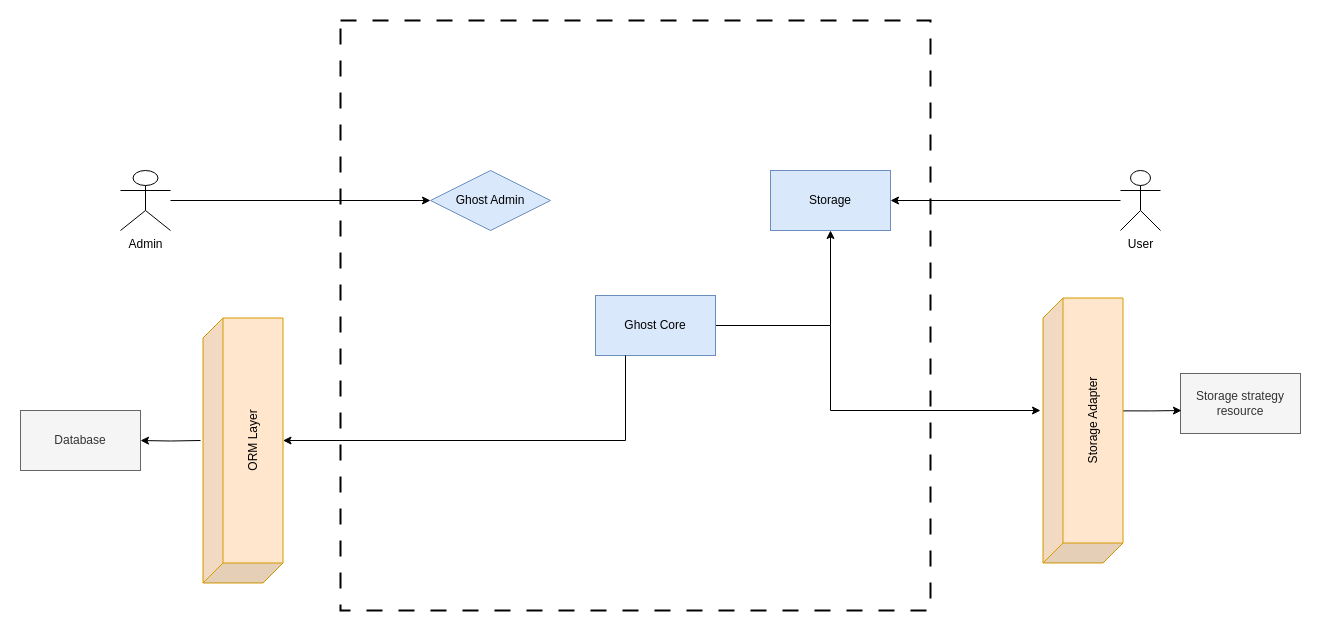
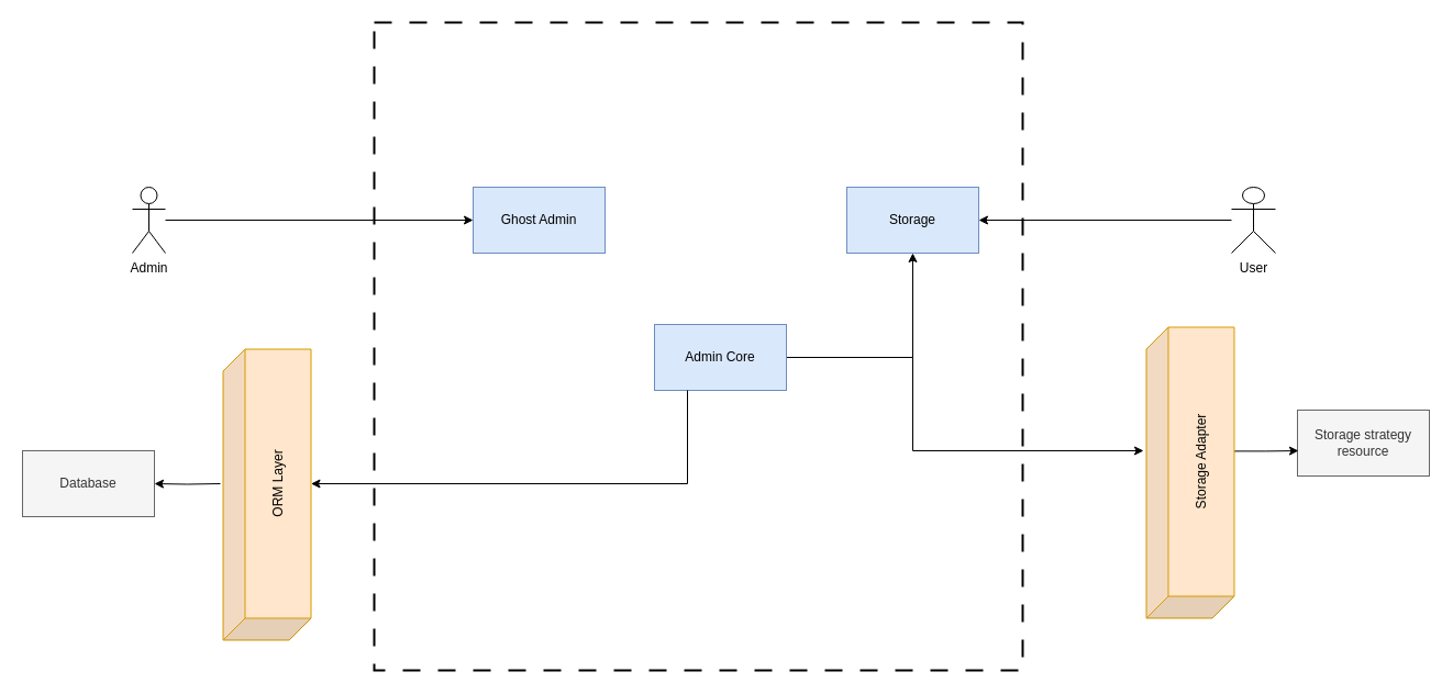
- <mxCell id="11" value="Admin" style="shape=umlActor;verticalLabelPosition=bottom;verticalAlign=top;html=1;outlineConnect=0;" vertex="1" parent="1"><mxGeometry x="120" y="170" width="50" height="60" as="geometry" /></mxCell>
+ <mxCell id="11" value="Admin" style="shape=umlActor;verticalLabelPosition=bottom;verticalAlign=top;html=1;outlineConnect=0;" vertex="1" parent="1"><mxGeometry x="120" y="170" width="30" height="60" as="geometry" /></mxCell>
- <mxCell id="6" value="Ghost Admin" style="rhombus;whiteSpace=wrap;html=1;fillColor=#dae8fc;strokeColor=#6c8ebf;" vertex="1" parent="1"><mxGeometry x="430" y="170" width="120" height="60" as="geometry" /></mxCell>
+ <mxCell id="6" value="Ghost Admin" style="rounded=0;whiteSpace=wrap;html=1;fillColor=#dae8fc;strokeColor=#6c8ebf;" vertex="1" parent="1"><mxGeometry x="430" y="170" width="120" height="60" as="geometry" /></mxCell>
- <mxCell id="5" value="Ghost Core&lt;br&gt;" style="rounded=0;whiteSpace=wrap;html=1;fillColor=#dae8fc;strokeColor=#6c8ebf;" vertex="1" parent="1"><mxGeometry x="595" y="295" width="120" height="60" as="geometry" /></mxCell>
+ <mxCell id="5" value="Admin Core&lt;br&gt;" style="rounded=0;whiteSpace=wrap;html=1;fillColor=#dae8fc;strokeColor=#6c8ebf;" vertex="1" parent="1"><mxGeometry x="595" y="295" width="120" height="60" as="geometry" /></mxCell>
